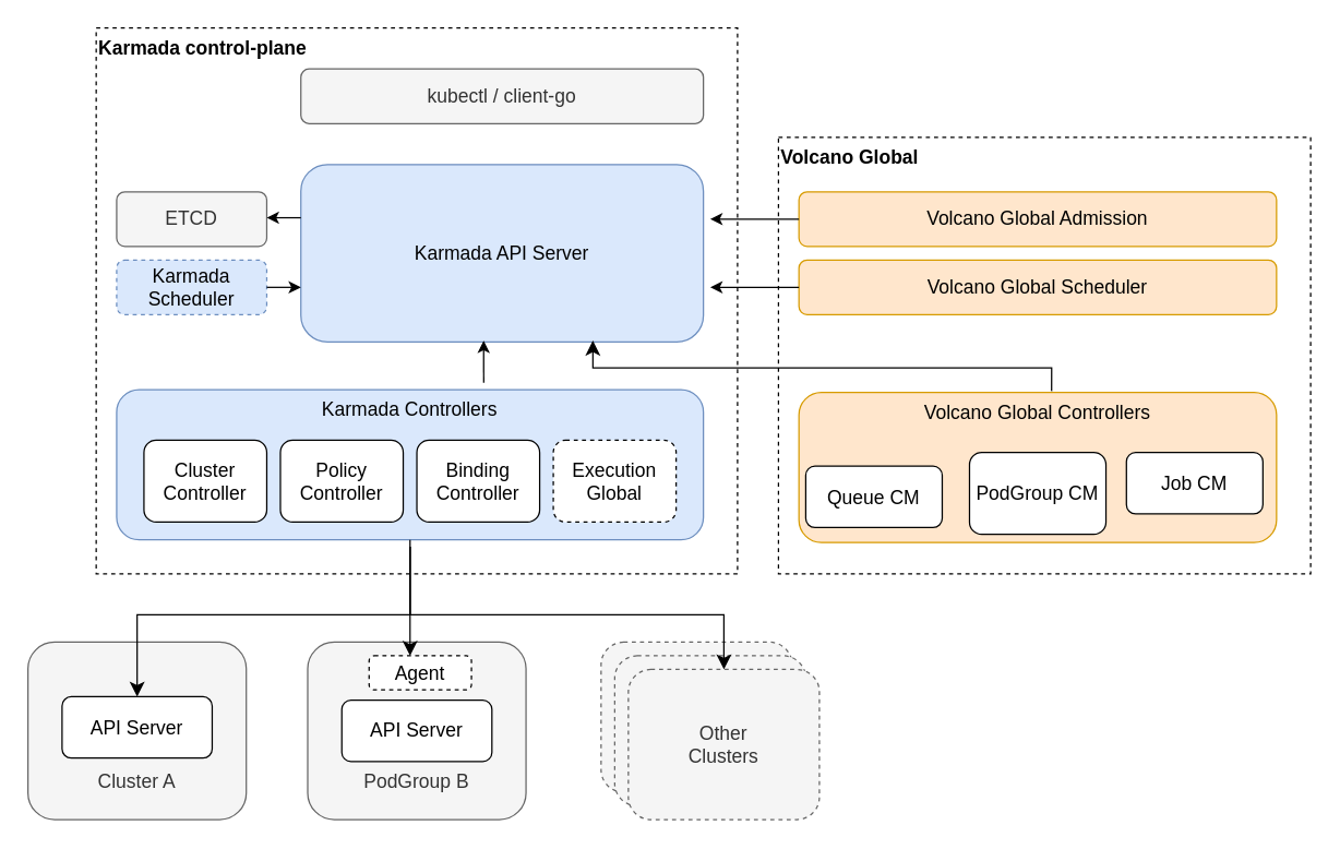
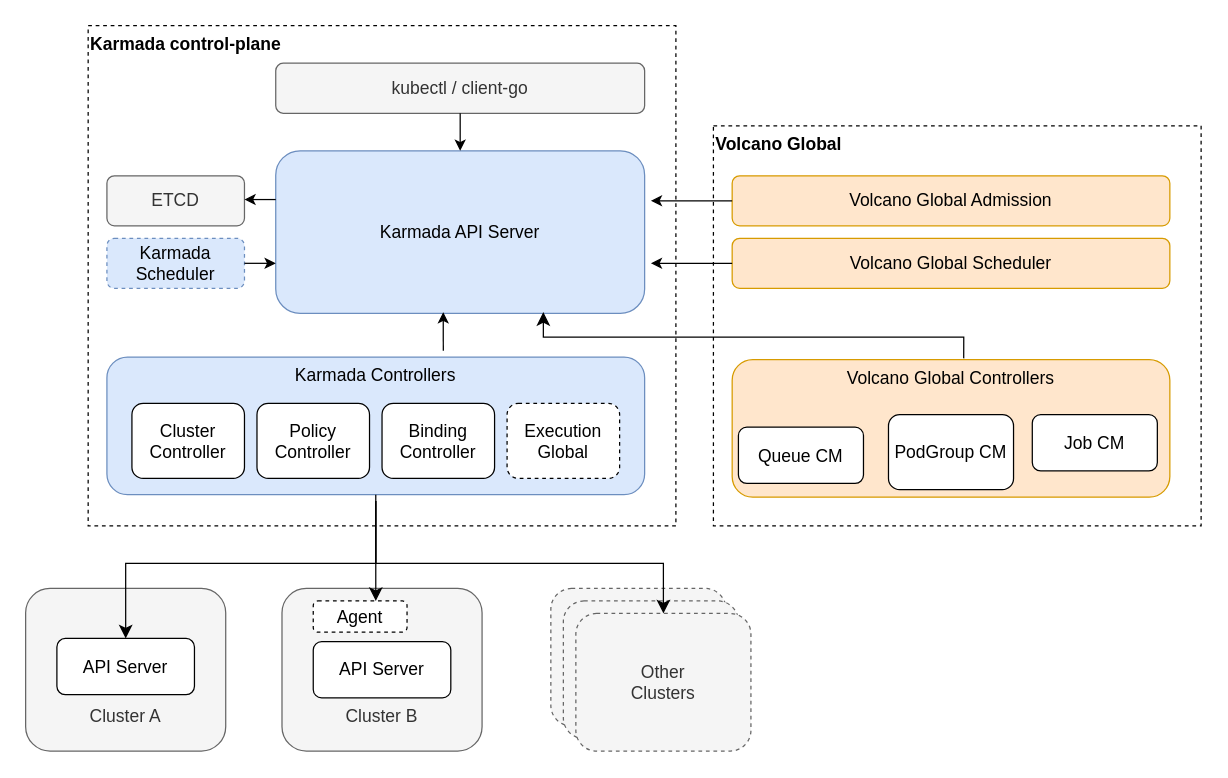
+ <mxCell id="25" value="" style="endArrow=classic;html=1;rounded=0;fontSize=14;entryX=0.5;entryY=0;entryDx=0;entryDy=0;exitX=0.5;exitY=1;exitDx=0;exitDy=0;" parent="1" source="4" target="5" edge="1"><mxGeometry width="50" height="50" relative="1" as="geometry"><mxPoint x="230" y="169" as="sourcePoint" /><mxPoint x="205" y="169" as="targetPoint" /></mxGeometry></mxCell>
- <mxCell id="33" value="Agent" style="rounded=1;whiteSpace=wrap;html=1;fontSize=14;dashed=1;" parent="1" vertex="1"><mxGeometry x="270" y="480" width="75" height="25" as="geometry" /></mxCell>
+ <mxCell id="33" value="Agent" style="rounded=1;whiteSpace=wrap;html=1;fontSize=14;dashed=1;" parent="1" vertex="1"><mxGeometry x="250" y="480" width="75" height="25" as="geometry" /></mxCell>
- <mxCell id="27" value="PodGroup B&lt;br&gt;&lt;br&gt;" style="rounded=1;whiteSpace=wrap;html=1;fontSize=14;verticalAlign=bottom;fillColor=#f5f5f5;fontColor=#333333;strokeColor=#666666;" parent="1" vertex="1"><mxGeometry x="225" y="470" width="160" height="130" as="geometry" /></mxCell>
+ <mxCell id="27" value="Cluster B&lt;br&gt;&lt;br&gt;" style="rounded=1;whiteSpace=wrap;html=1;fontSize=14;verticalAlign=bottom;fillColor=#f5f5f5;fontColor=#333333;strokeColor=#666666;" parent="1" vertex="1"><mxGeometry x="225" y="470" width="160" height="130" as="geometry" /></mxCell>
